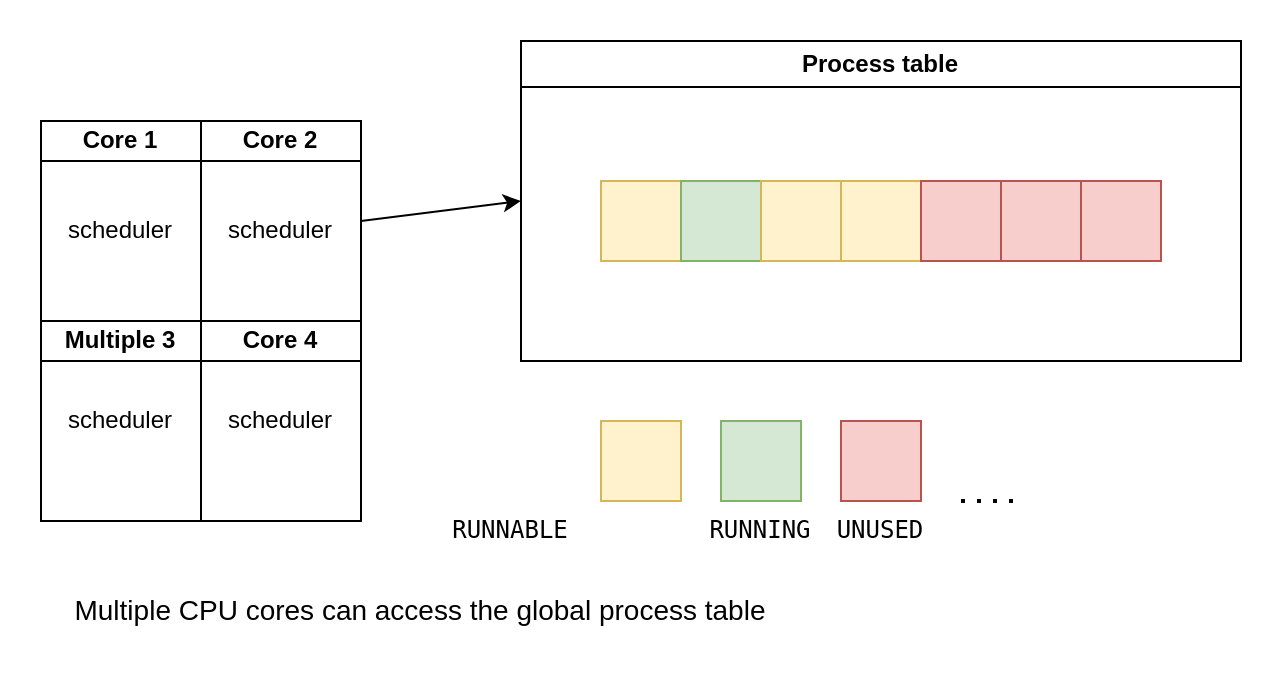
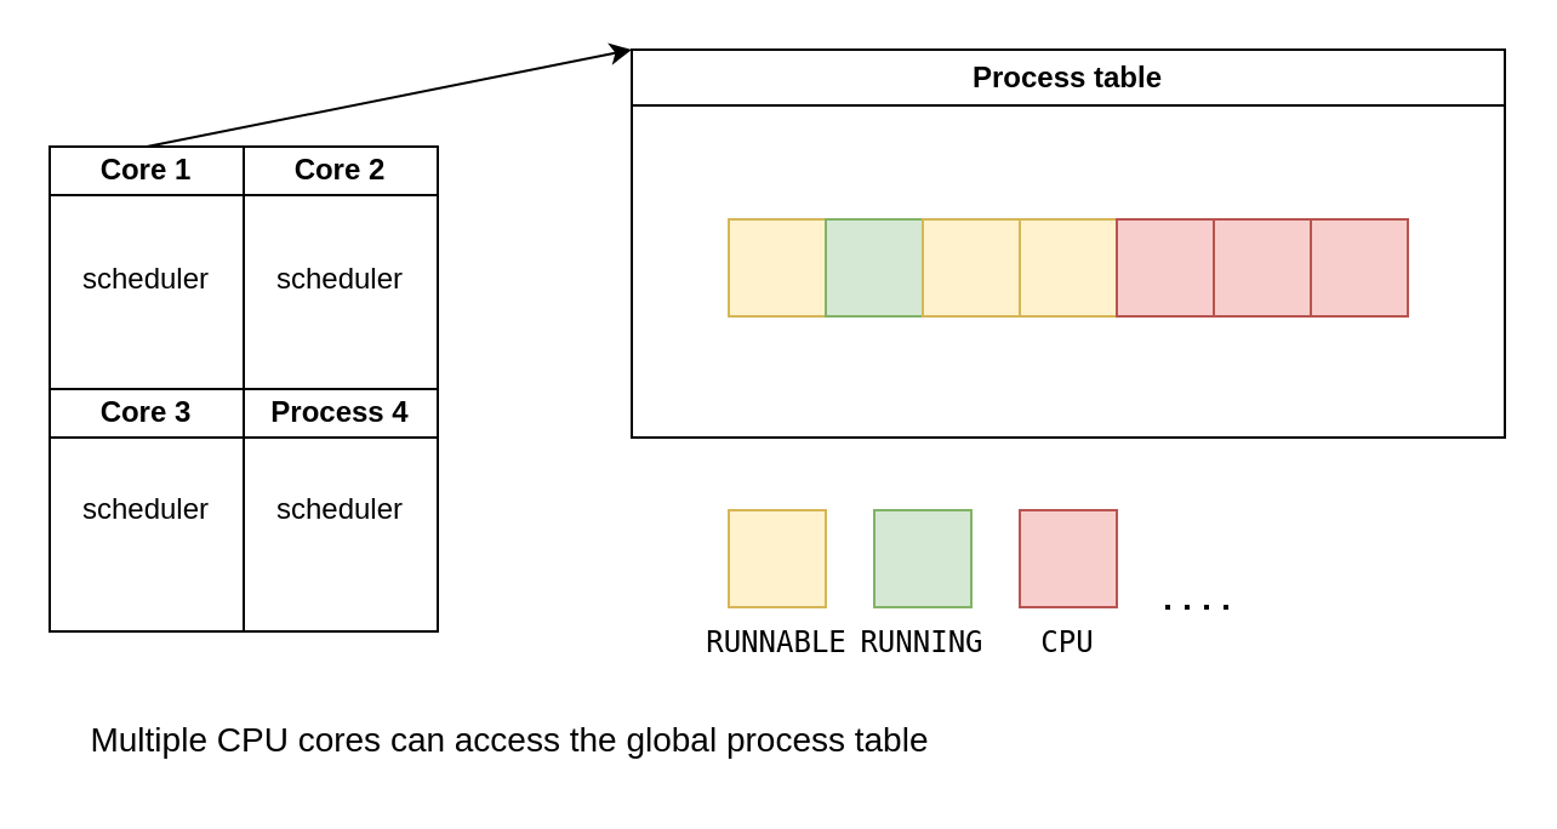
+ <mxCell id="10" style="rounded=0;orthogonalLoop=1;jettySize=auto;html=1;exitX=0.5;exitY=0;exitDx=0;exitDy=0;entryX=0;entryY=0;entryDx=0;entryDy=0;" edge="1" parent="1" source="11" target="2"><mxGeometry relative="1" as="geometry" /></mxCell>
- <mxCell id="13" style="rounded=0;orthogonalLoop=1;jettySize=auto;html=1;exitX=1;exitY=0.5;exitDx=0;exitDy=0;entryX=0;entryY=0.5;entryDx=0;entryDy=0;" edge="1" parent="1" source="14" target="2"><mxGeometry relative="1" as="geometry" /></mxCell>
- <mxCell id="16" value="Multiple 3" style="swimlane;whiteSpace=wrap;html=1;startSize=20;" vertex="1" parent="1"><mxGeometry x="20" y="160" width="80" height="100" as="geometry" /></mxCell>
+ <mxCell id="16" value="Core 3" style="swimlane;whiteSpace=wrap;html=1;startSize=20;" vertex="1" parent="1"><mxGeometry x="20" y="160" width="80" height="100" as="geometry" /></mxCell>
- <mxCell id="18" value="Core 4" style="swimlane;whiteSpace=wrap;html=1;startSize=20;" vertex="1" parent="1"><mxGeometry x="100" y="160" width="80" height="100" as="geometry" /></mxCell>
+ <mxCell id="18" value="Process 4" style="swimlane;whiteSpace=wrap;html=1;startSize=20;" vertex="1" parent="1"><mxGeometry x="100" y="160" width="80" height="100" as="geometry" /></mxCell>
- <mxCell id="25" value="&lt;pre&gt;&lt;span class=&quot;pl-c1&quot;&gt;RUNNABLE&lt;/span&gt;&lt;/pre&gt;" style="text;html=1;align=center;verticalAlign=middle;whiteSpace=wrap;rounded=0;" vertex="1" parent="1"><mxGeometry x="225" y="250" width="60" height="30" as="geometry" /></mxCell>
+ <mxCell id="25" value="&lt;pre&gt;&lt;span class=&quot;pl-c1&quot;&gt;RUNNABLE&lt;/span&gt;&lt;/pre&gt;" style="text;html=1;align=center;verticalAlign=middle;whiteSpace=wrap;rounded=0;" vertex="1" parent="1"><mxGeometry x="290" y="250" width="60" height="30" as="geometry" /></mxCell>
- <mxCell id="24" value="&lt;pre&gt;&lt;span class=&quot;pl-c1&quot;&gt;UNUSED&lt;/span&gt;&lt;/pre&gt;" style="text;html=1;align=center;verticalAlign=middle;whiteSpace=wrap;rounded=0;" vertex="1" parent="1"><mxGeometry x="410" y="250" width="60" height="30" as="geometry" /></mxCell>
+ <mxCell id="24" value="&lt;pre&gt;&lt;span class=&quot;pl-c1&quot;&gt;CPU&lt;/span&gt;&lt;/pre&gt;" style="text;html=1;align=center;verticalAlign=middle;whiteSpace=wrap;rounded=0;" vertex="1" parent="1"><mxGeometry x="410" y="250" width="60" height="30" as="geometry" /></mxCell>
